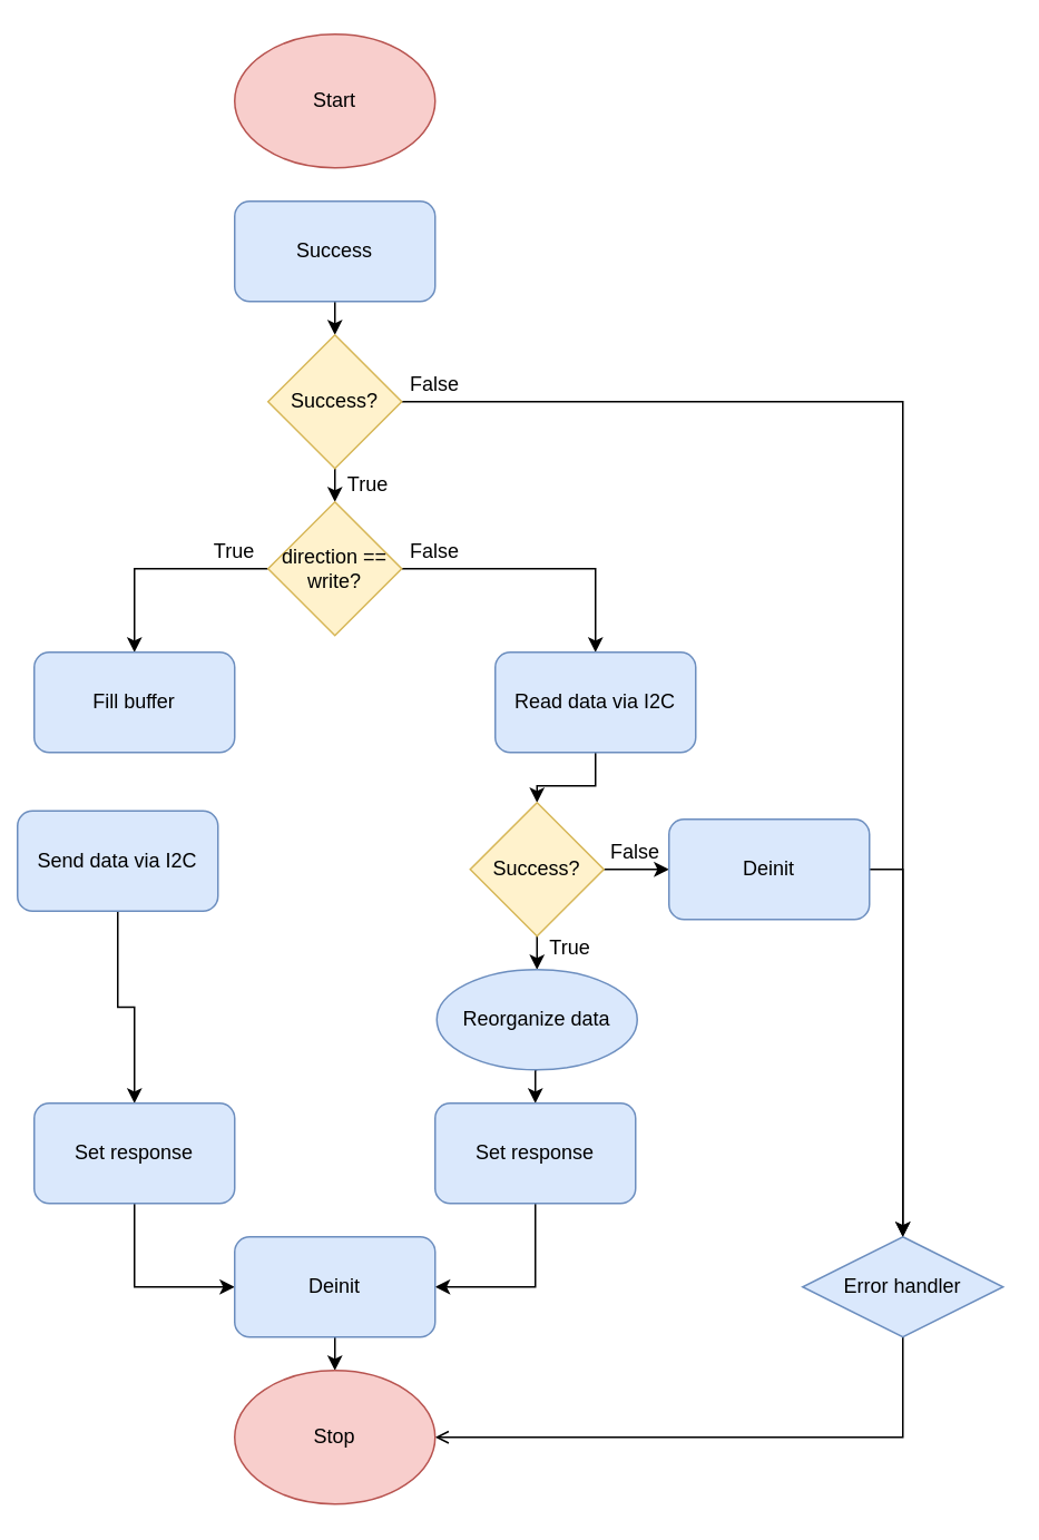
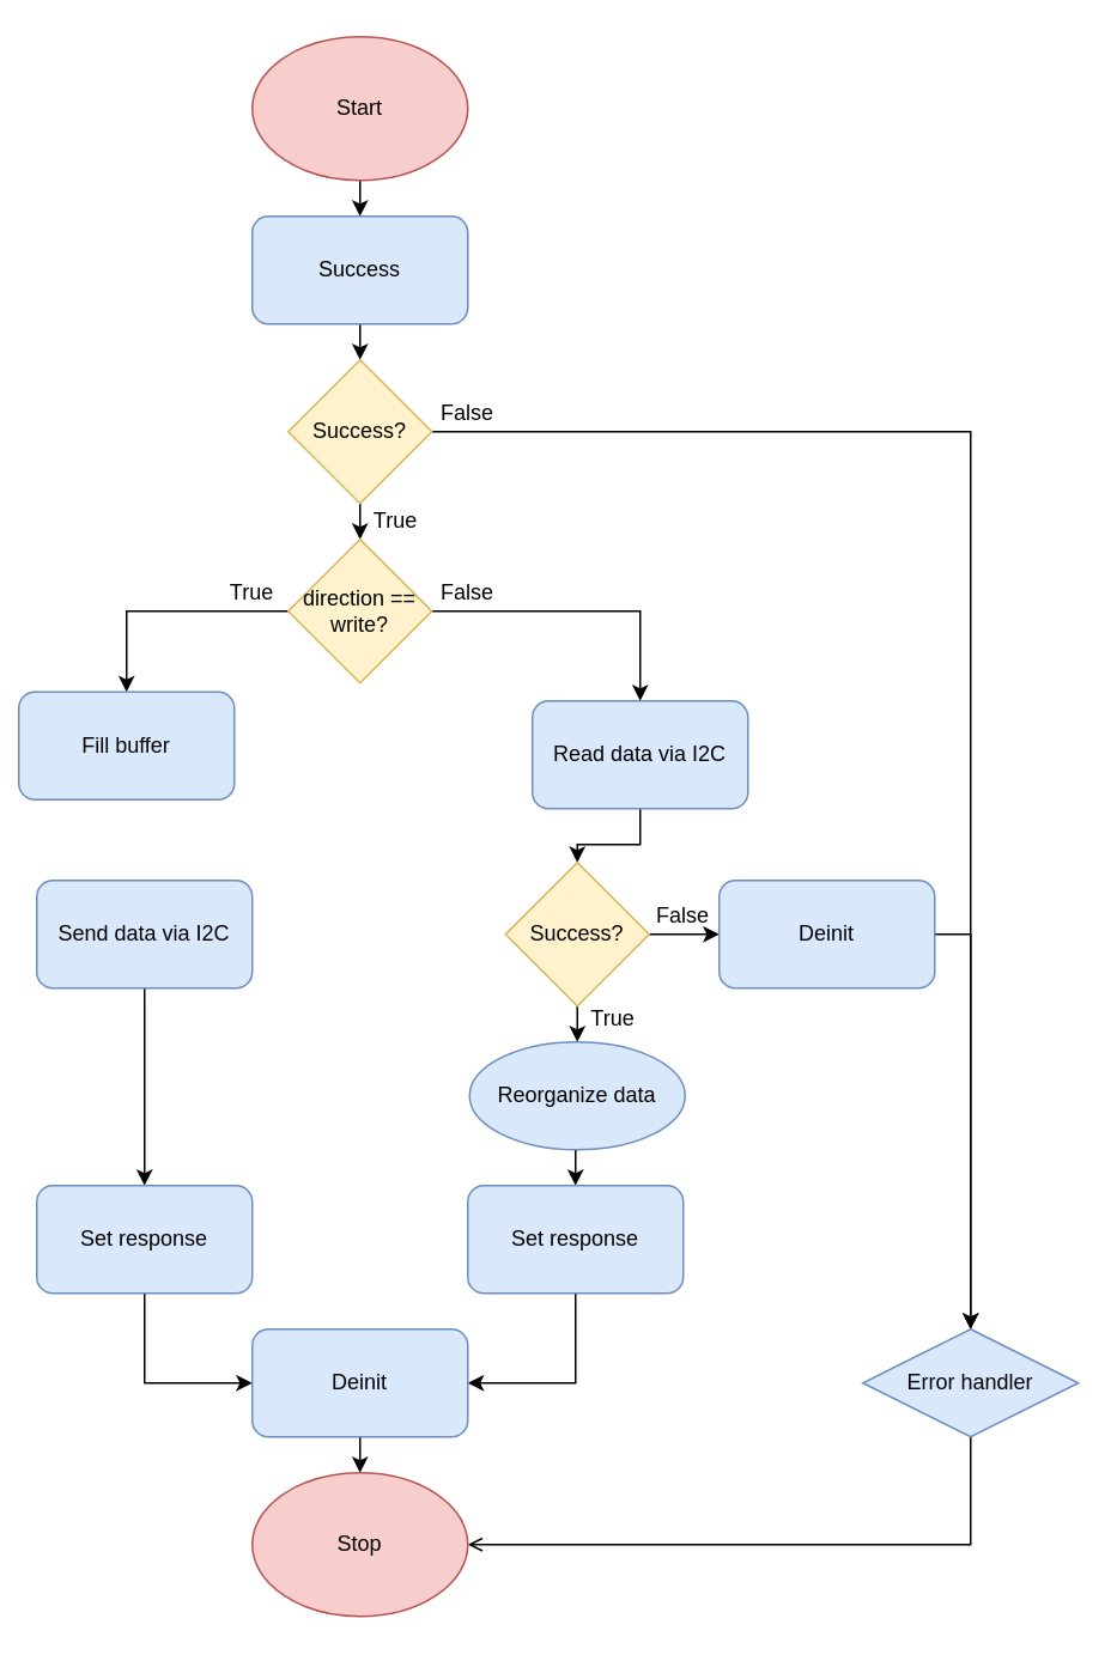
+ <mxCell id="2" style="edgeStyle=orthogonalEdgeStyle;rounded=0;orthogonalLoop=1;jettySize=auto;html=1;exitX=0.5;exitY=1;exitDx=0;exitDy=0;entryX=0.5;entryY=0;entryDx=0;entryDy=0;" edge="1" parent="1" source="3" target="5"><mxGeometry relative="1" as="geometry" /></mxCell>
- <mxCell id="14" value="Fill buffer" style="rounded=1;whiteSpace=wrap;html=1;fillColor=#dae8fc;strokeColor=#6c8ebf;" vertex="1" parent="1"><mxGeometry x="20" y="390" width="120" height="60" as="geometry" /></mxCell>
+ <mxCell id="14" value="Fill buffer" style="rounded=1;whiteSpace=wrap;html=1;fillColor=#dae8fc;strokeColor=#6c8ebf;" vertex="1" parent="1"><mxGeometry x="10" y="385" width="120" height="60" as="geometry" /></mxCell>
- <mxCell id="16" value="Send data via I2C" style="rounded=1;whiteSpace=wrap;html=1;fillColor=#dae8fc;strokeColor=#6c8ebf;" vertex="1" parent="1"><mxGeometry x="10" y="485" width="120" height="60" as="geometry" /></mxCell>
+ <mxCell id="16" value="Send data via I2C" style="rounded=1;whiteSpace=wrap;html=1;fillColor=#dae8fc;strokeColor=#6c8ebf;" vertex="1" parent="1"><mxGeometry x="20" y="490" width="120" height="60" as="geometry" /></mxCell>
